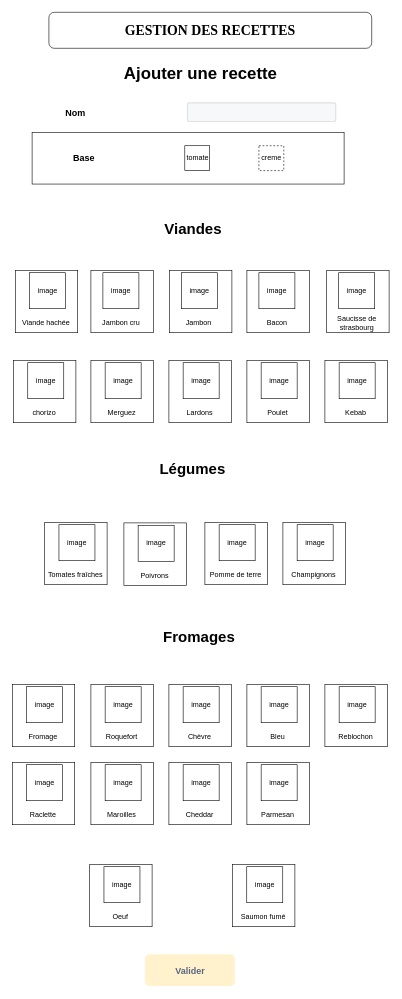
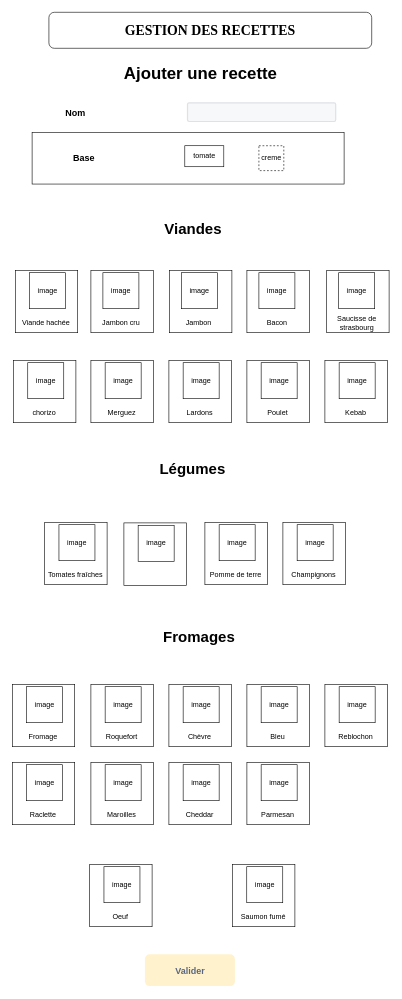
- <mxCell id="9" value="tomate" style="whiteSpace=wrap;html=1;aspect=fixed;" vertex="1" parent="6"><mxGeometry x="254.5" y="22.37" width="41.5" height="41.5" as="geometry" /></mxCell>
+ <mxCell id="9" value="tomate" style="whiteSpace=wrap;html=1;aspect=fixed;" vertex="1" parent="6"><mxGeometry x="254.5" y="22.37" width="65" height="35" as="geometry" /></mxCell>
- <mxCell id="54" value="Poivrons" style="text;html=1;align=center;verticalAlign=middle;resizable=0;points=[];autosize=1;" vertex="1" parent="51"><mxGeometry x="21" y="78" width="60" height="20" as="geometry" /></mxCell>
